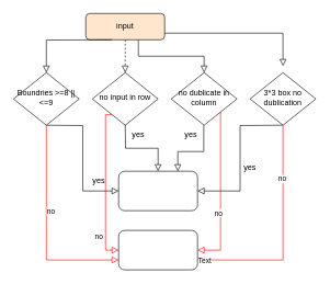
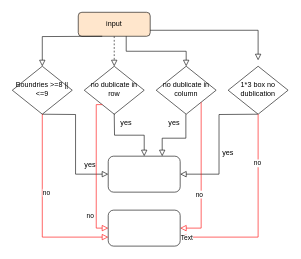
- <mxCell id="4" value="no input in row" style="rhombus;whiteSpace=wrap;html=1;shadow=0;fontFamily=Helvetica;fontSize=12;align=center;strokeWidth=1;spacing=6;spacingTop=-4;" parent="1" vertex="1"><mxGeometry x="140" y="110" width="100" height="80" as="geometry" /></mxCell>
+ <mxCell id="4" value="no dublicate in row" style="rhombus;whiteSpace=wrap;html=1;shadow=0;fontFamily=Helvetica;fontSize=12;align=center;strokeWidth=1;spacing=6;spacingTop=-4;" parent="1" vertex="1"><mxGeometry x="140" y="110" width="100" height="80" as="geometry" /></mxCell>
- <mxCell id="6" value="3*3 box no dublication" style="rhombus;whiteSpace=wrap;html=1;shadow=0;fontFamily=Helvetica;fontSize=12;align=center;strokeWidth=1;spacing=6;spacingTop=-4;" vertex="1" parent="1"><mxGeometry x="380" y="110" width="100" height="80" as="geometry" /></mxCell>
+ <mxCell id="6" value="1*3 box no dublication" style="rhombus;whiteSpace=wrap;html=1;shadow=0;fontFamily=Helvetica;fontSize=12;align=center;strokeWidth=1;spacing=6;spacingTop=-4;" vertex="1" parent="1"><mxGeometry x="380" y="110" width="100" height="80" as="geometry" /></mxCell>
